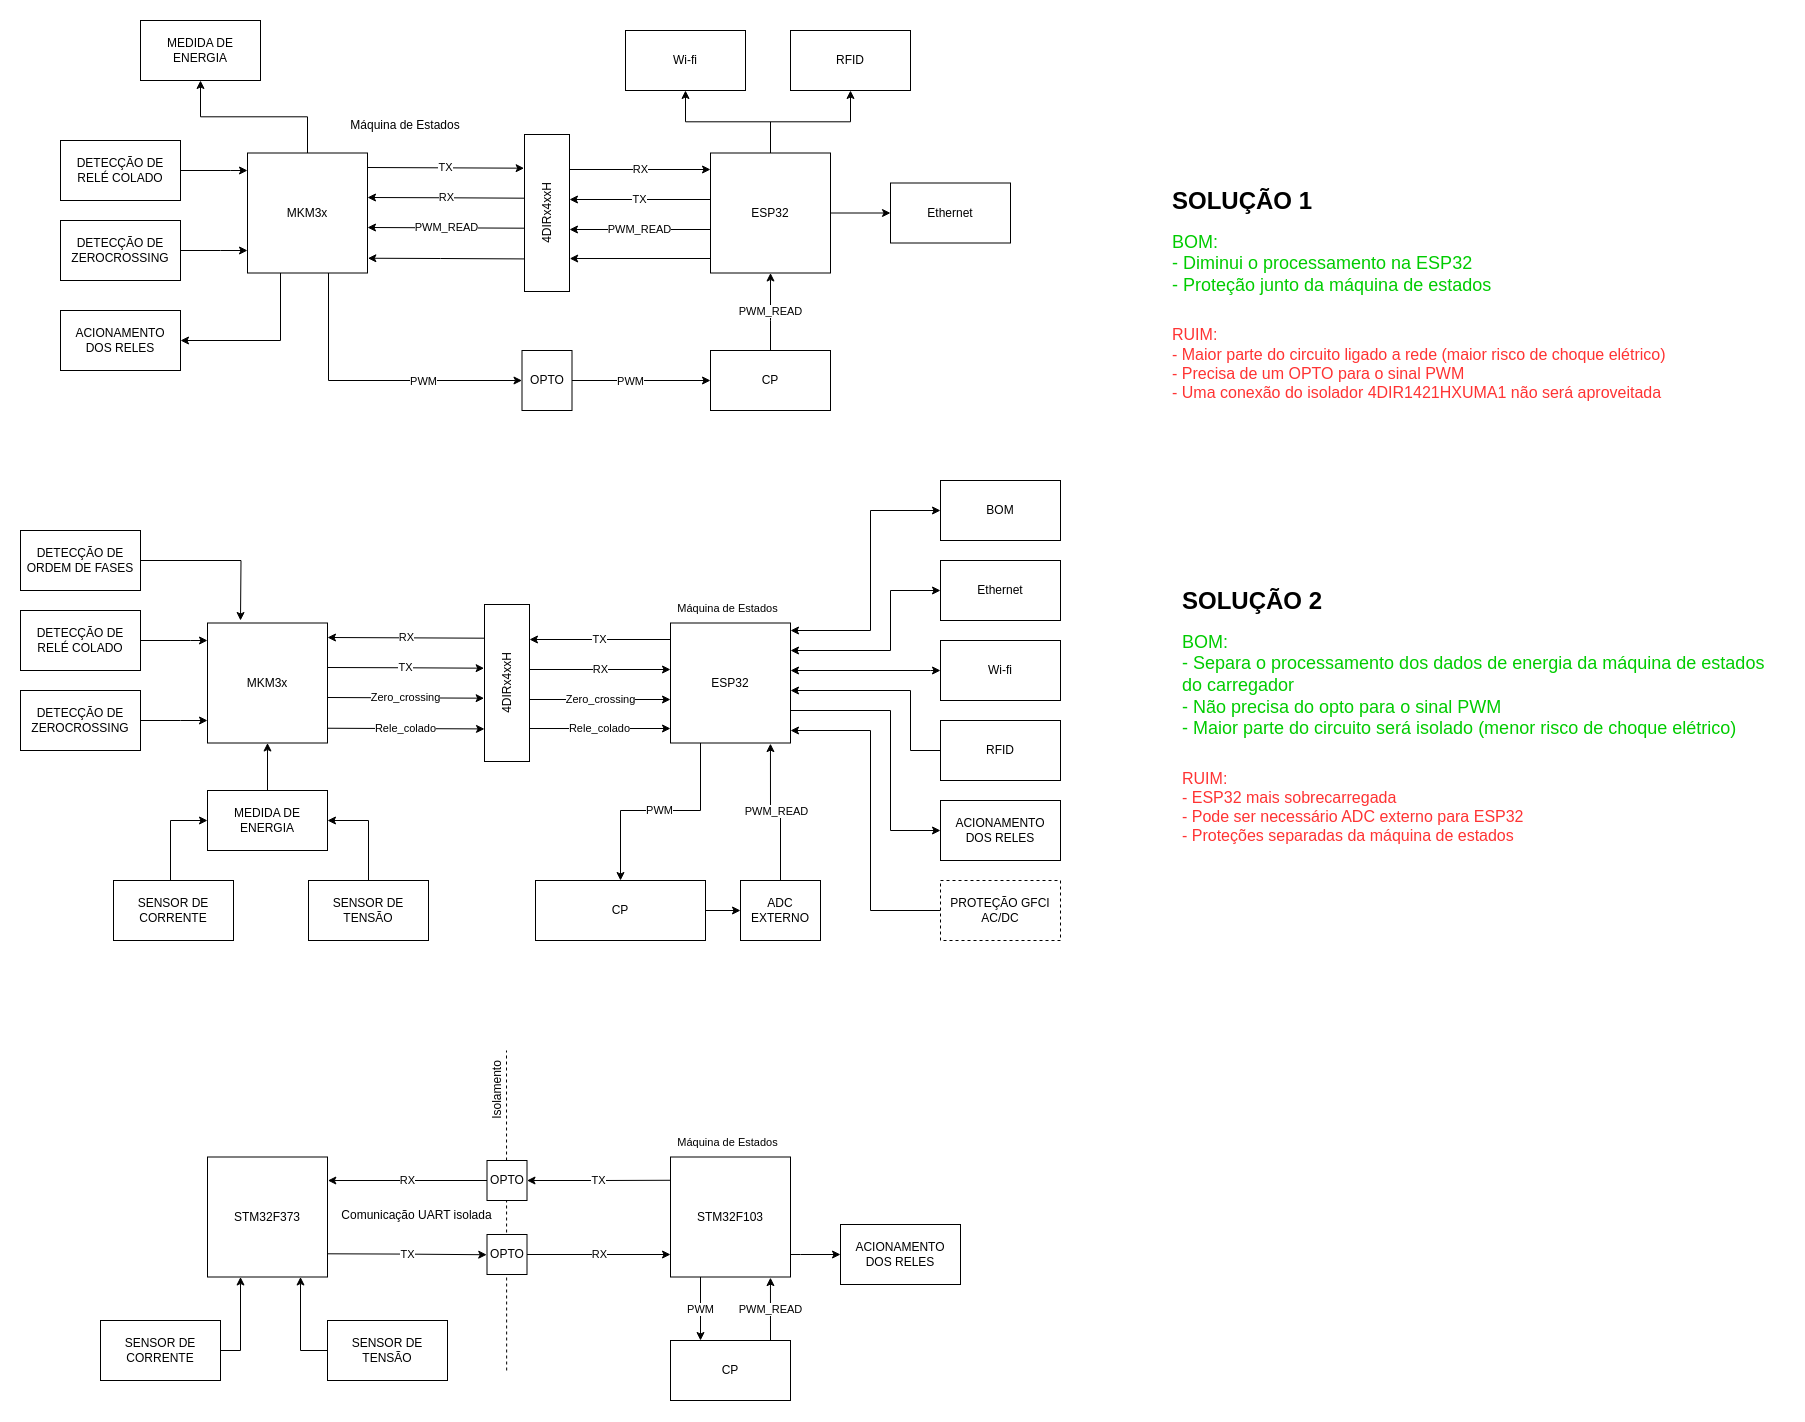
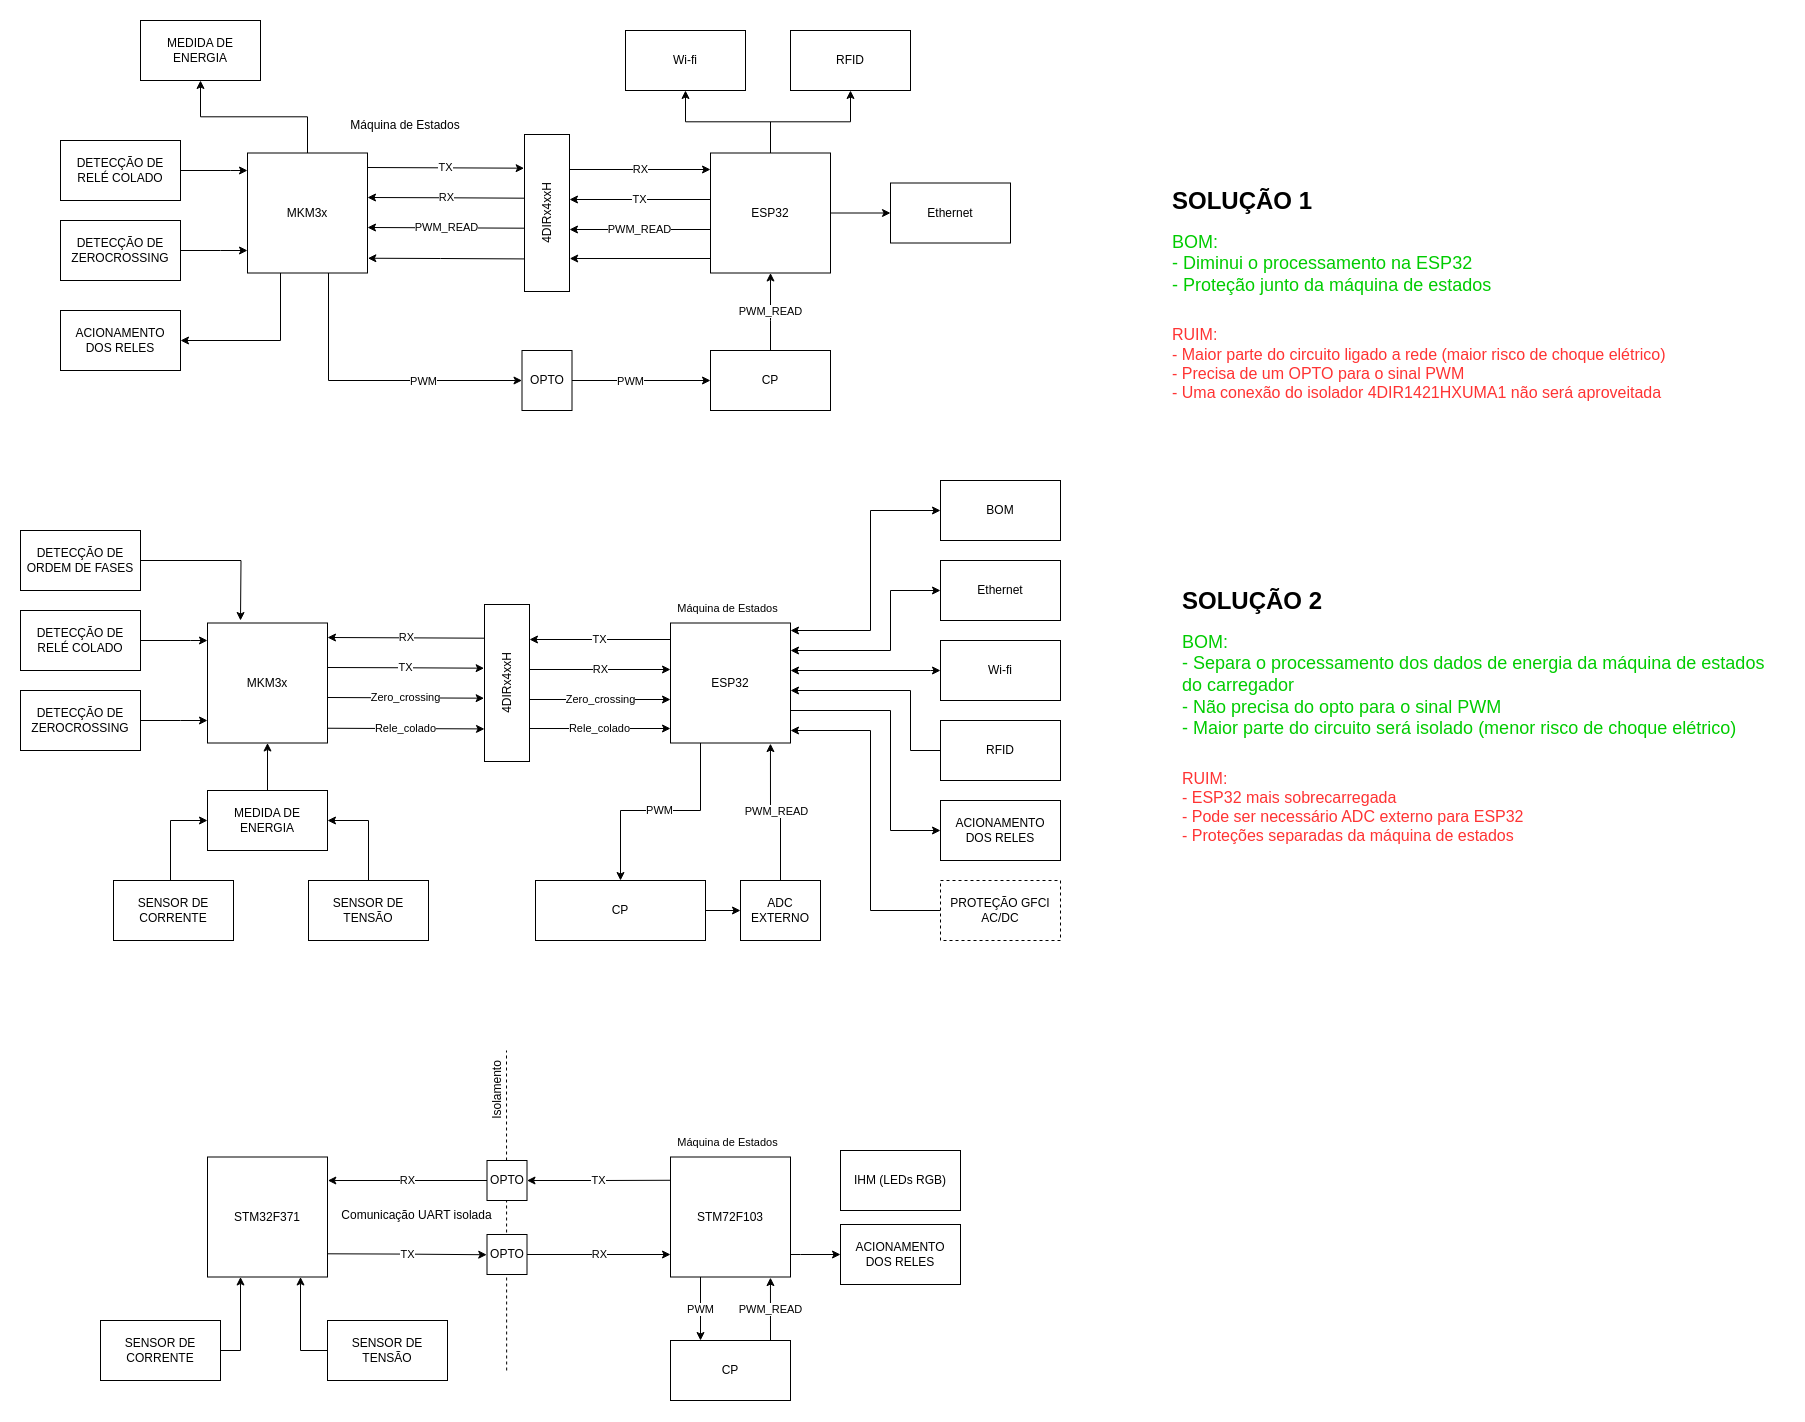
+ <mxCell id="94" value="IHM (LEDs RGB)" style="rounded=0;whiteSpace=wrap;html=1;" vertex="1" parent="1"><mxGeometry x="840" y="1150" width="120" height="60" as="geometry" /></mxCell>
- <mxCell id="79" value="STM32F373" style="whiteSpace=wrap;html=1;aspect=fixed;" vertex="1" parent="1"><mxGeometry x="207" y="1156.5" width="120" height="120" as="geometry" /></mxCell>
+ <mxCell id="79" value="STM32F371" style="whiteSpace=wrap;html=1;aspect=fixed;" vertex="1" parent="1"><mxGeometry x="207" y="1156.5" width="120" height="120" as="geometry" /></mxCell>
- <mxCell id="82" value="STM32F103" style="whiteSpace=wrap;html=1;aspect=fixed;" vertex="1" parent="1"><mxGeometry x="670" y="1156.5" width="120" height="120" as="geometry" /></mxCell>
+ <mxCell id="82" value="STM72F103" style="whiteSpace=wrap;html=1;aspect=fixed;" vertex="1" parent="1"><mxGeometry x="670" y="1156.5" width="120" height="120" as="geometry" /></mxCell>
